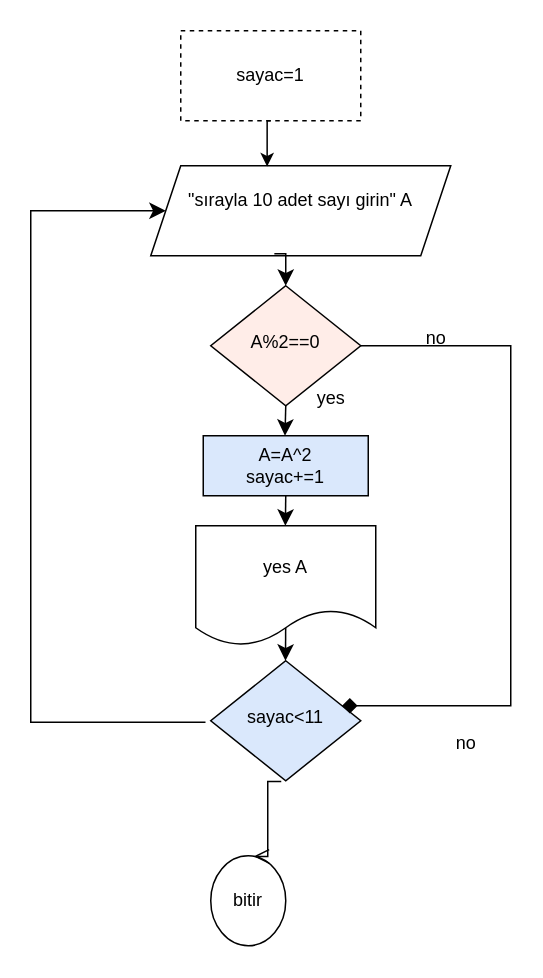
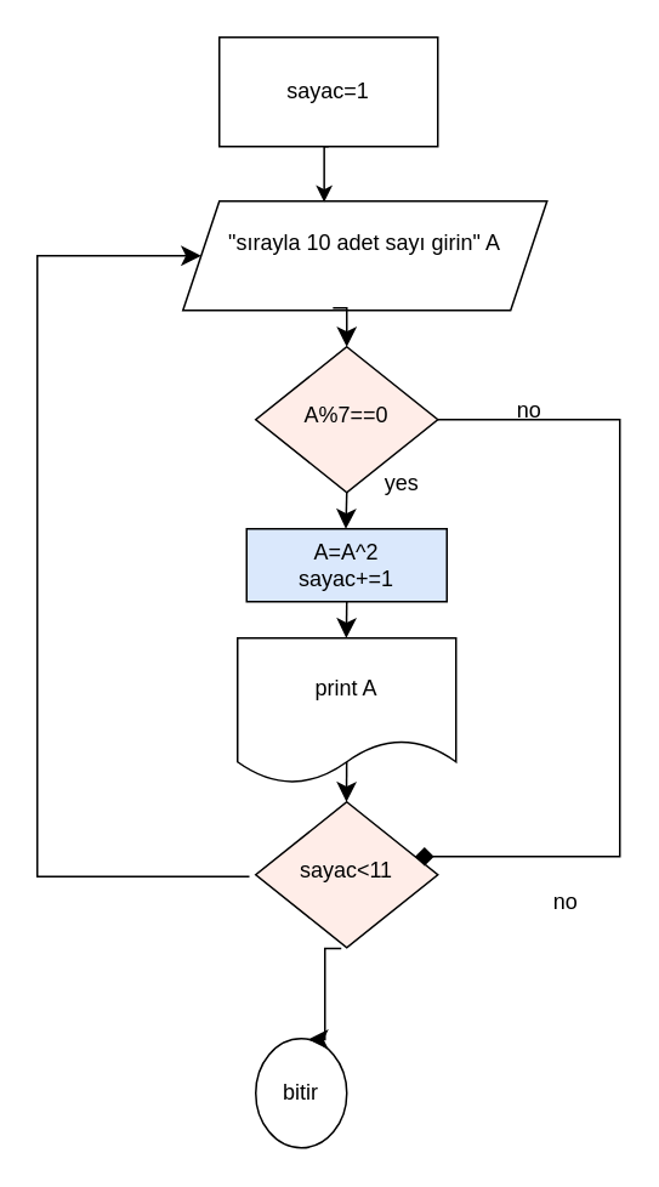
- <mxCell id="9" value="sayac=1" style="rounded=0;whiteSpace=wrap;html=1;dashed=1;" vertex="1" parent="1"><mxGeometry x="120" y="20" width="120" height="60" as="geometry" /></mxCell>
+ <mxCell id="9" value="sayac=1" style="rounded=0;whiteSpace=wrap;html=1;" vertex="1" parent="1"><mxGeometry x="120" y="20" width="120" height="60" as="geometry" /></mxCell>
- <mxCell id="10" value="A%2==0" style="rhombus;whiteSpace=wrap;html=1;shadow=0;fontFamily=Helvetica;fontSize=12;align=center;strokeWidth=1;spacing=6;spacingTop=-4;fillColor=#FFEDE8;" vertex="1" parent="1"><mxGeometry x="140" y="190" width="100" height="80" as="geometry" /></mxCell>
+ <mxCell id="10" value="A%7==0" style="rhombus;whiteSpace=wrap;html=1;shadow=0;fontFamily=Helvetica;fontSize=12;align=center;strokeWidth=1;spacing=6;spacingTop=-4;fillColor=#FFEDE8;" vertex="1" parent="1"><mxGeometry x="140" y="190" width="100" height="80" as="geometry" /></mxCell>
- <mxCell id="11" value="yes A" style="shape=document;whiteSpace=wrap;html=1;boundedLbl=1;" vertex="1" parent="1"><mxGeometry x="130" y="350" width="120" height="80" as="geometry" /></mxCell>
+ <mxCell id="11" value="print A" style="shape=document;whiteSpace=wrap;html=1;boundedLbl=1;" vertex="1" parent="1"><mxGeometry x="130" y="350" width="120" height="80" as="geometry" /></mxCell>
- <mxCell id="2" value="sayac&amp;lt;11" style="rhombus;whiteSpace=wrap;html=1;shadow=0;fontFamily=Helvetica;fontSize=12;align=center;strokeWidth=1;spacing=6;spacingTop=-4;fillColor=#dae8fc;" parent="1" vertex="1"><mxGeometry x="140" width="100" height="80" as="geometry" y="440" /></mxCell>
+ <mxCell id="2" value="sayac&amp;lt;11" style="rhombus;whiteSpace=wrap;html=1;shadow=0;fontFamily=Helvetica;fontSize=12;align=center;strokeWidth=1;spacing=6;spacingTop=-4;fillColor=#FFEDE8;" parent="1" vertex="1"><mxGeometry x="140" width="100" height="80" as="geometry" y="440" /></mxCell>
- <mxCell id="5" value="" style="edgeStyle=elbowEdgeStyle;elbow=horizontal;endArrow=open;html=1;curved=0;rounded=0;endSize=8;startSize=8;exitX=0.47;exitY=1.007;exitDx=0;exitDy=0;entryX=0.576;entryY=0.007;entryDx=0;entryDy=0;entryPerimeter=0;exitPerimeter=0;" parent="1" source="2" target="3" edge="1"><mxGeometry width="50" height="50" relative="1" as="geometry"><mxPoint x="350" y="760" as="sourcePoint" /><mxPoint x="400" y="710" as="targetPoint" /><Array as="points" /></mxGeometry></mxCell>
+ <mxCell id="5" value="" style="edgeStyle=elbowEdgeStyle;elbow=horizontal;endArrow=classic;html=1;curved=0;rounded=0;endSize=8;startSize=8;exitX=0.47;exitY=1.007;exitDx=0;exitDy=0;entryX=0.576;entryY=0.007;entryDx=0;entryDy=0;entryPerimeter=0;exitPerimeter=0;" parent="1" source="2" target="3" edge="1"><mxGeometry width="50" height="50" relative="1" as="geometry"><mxPoint x="350" y="760" as="sourcePoint" /><mxPoint x="400" y="710" as="targetPoint" /><Array as="points" /></mxGeometry></mxCell>
